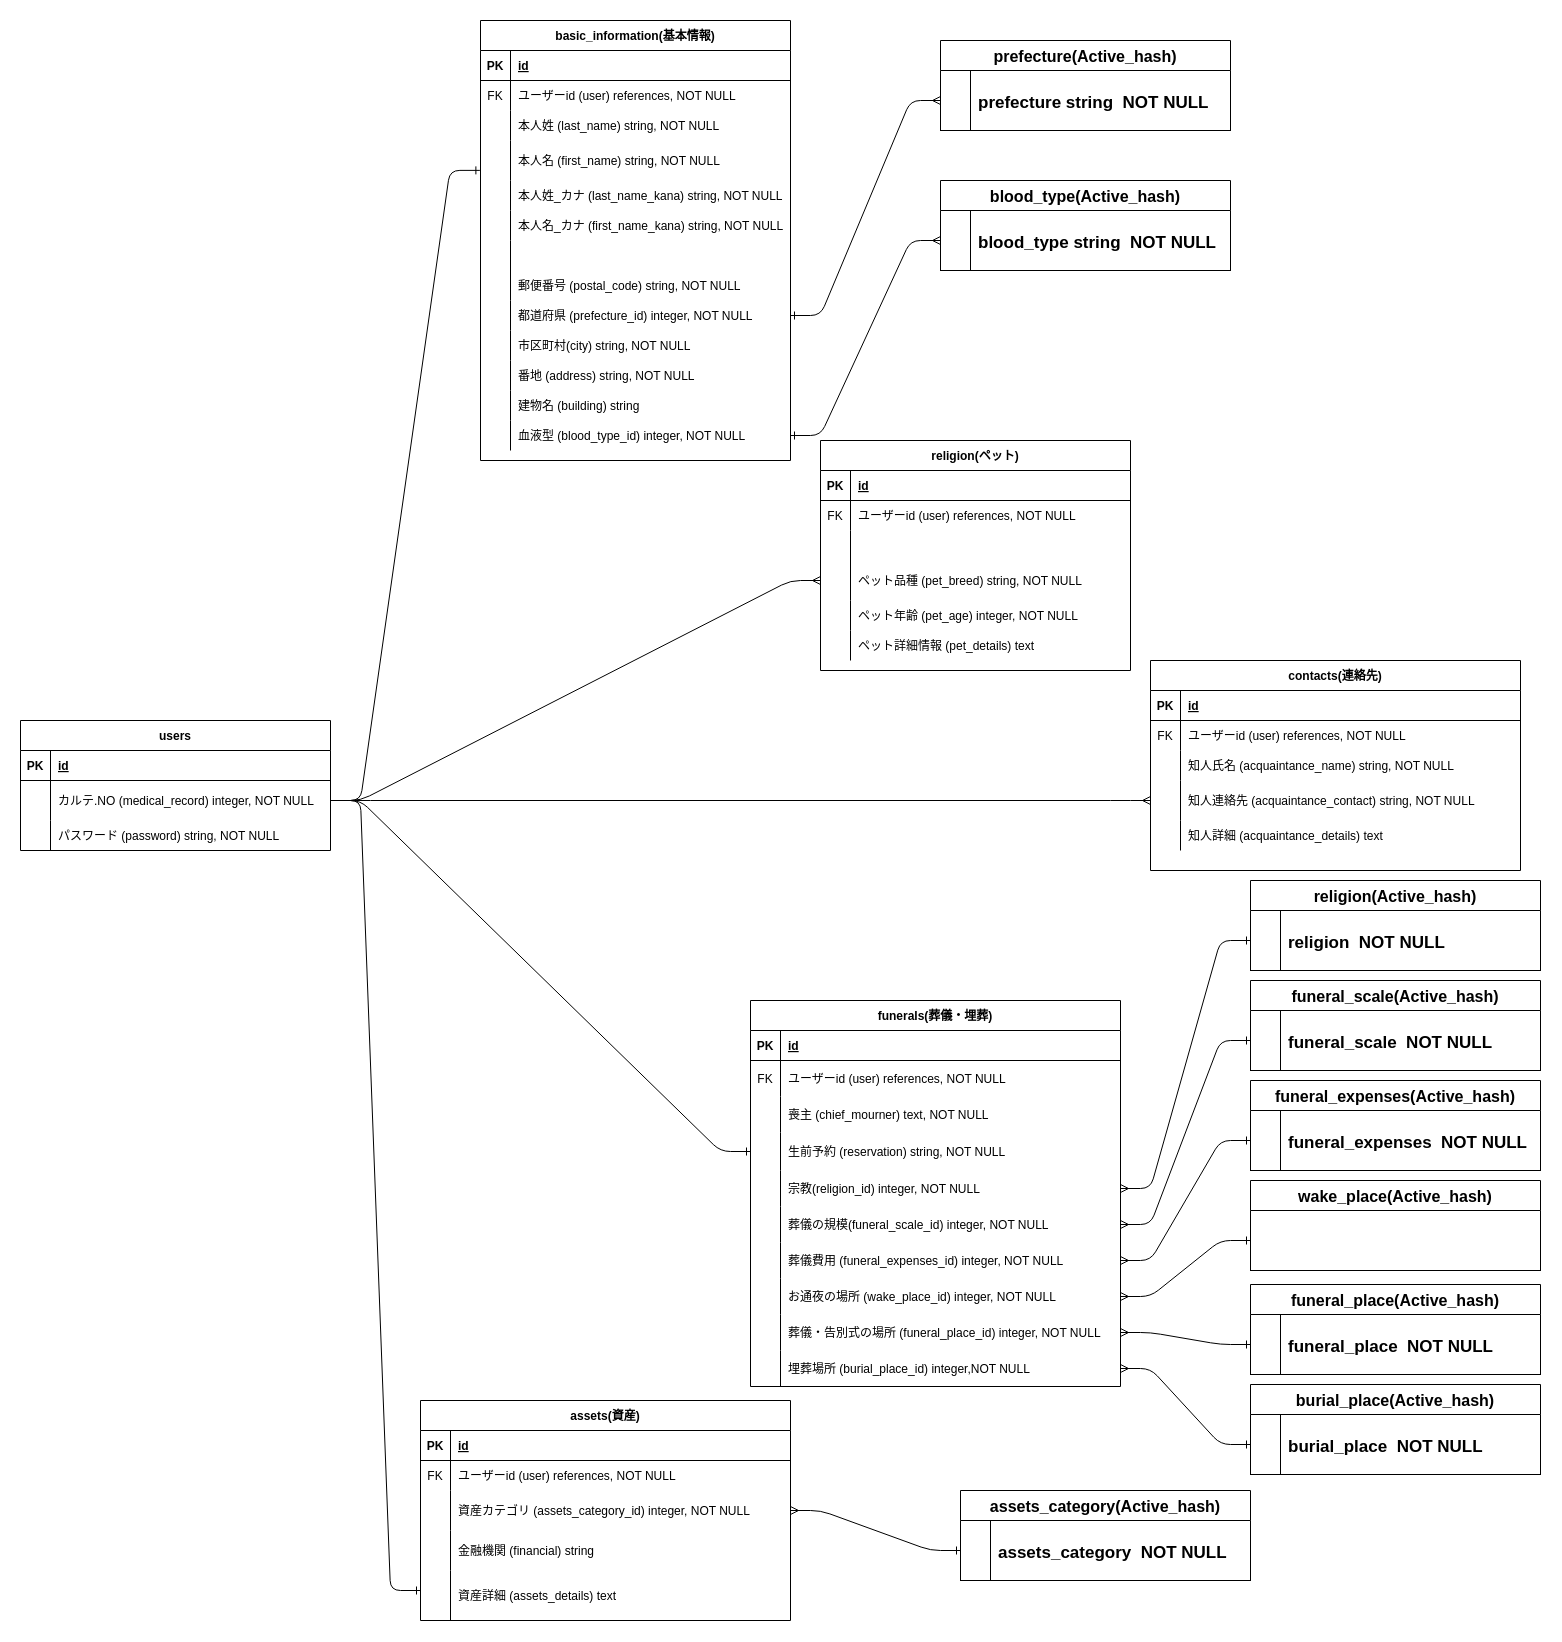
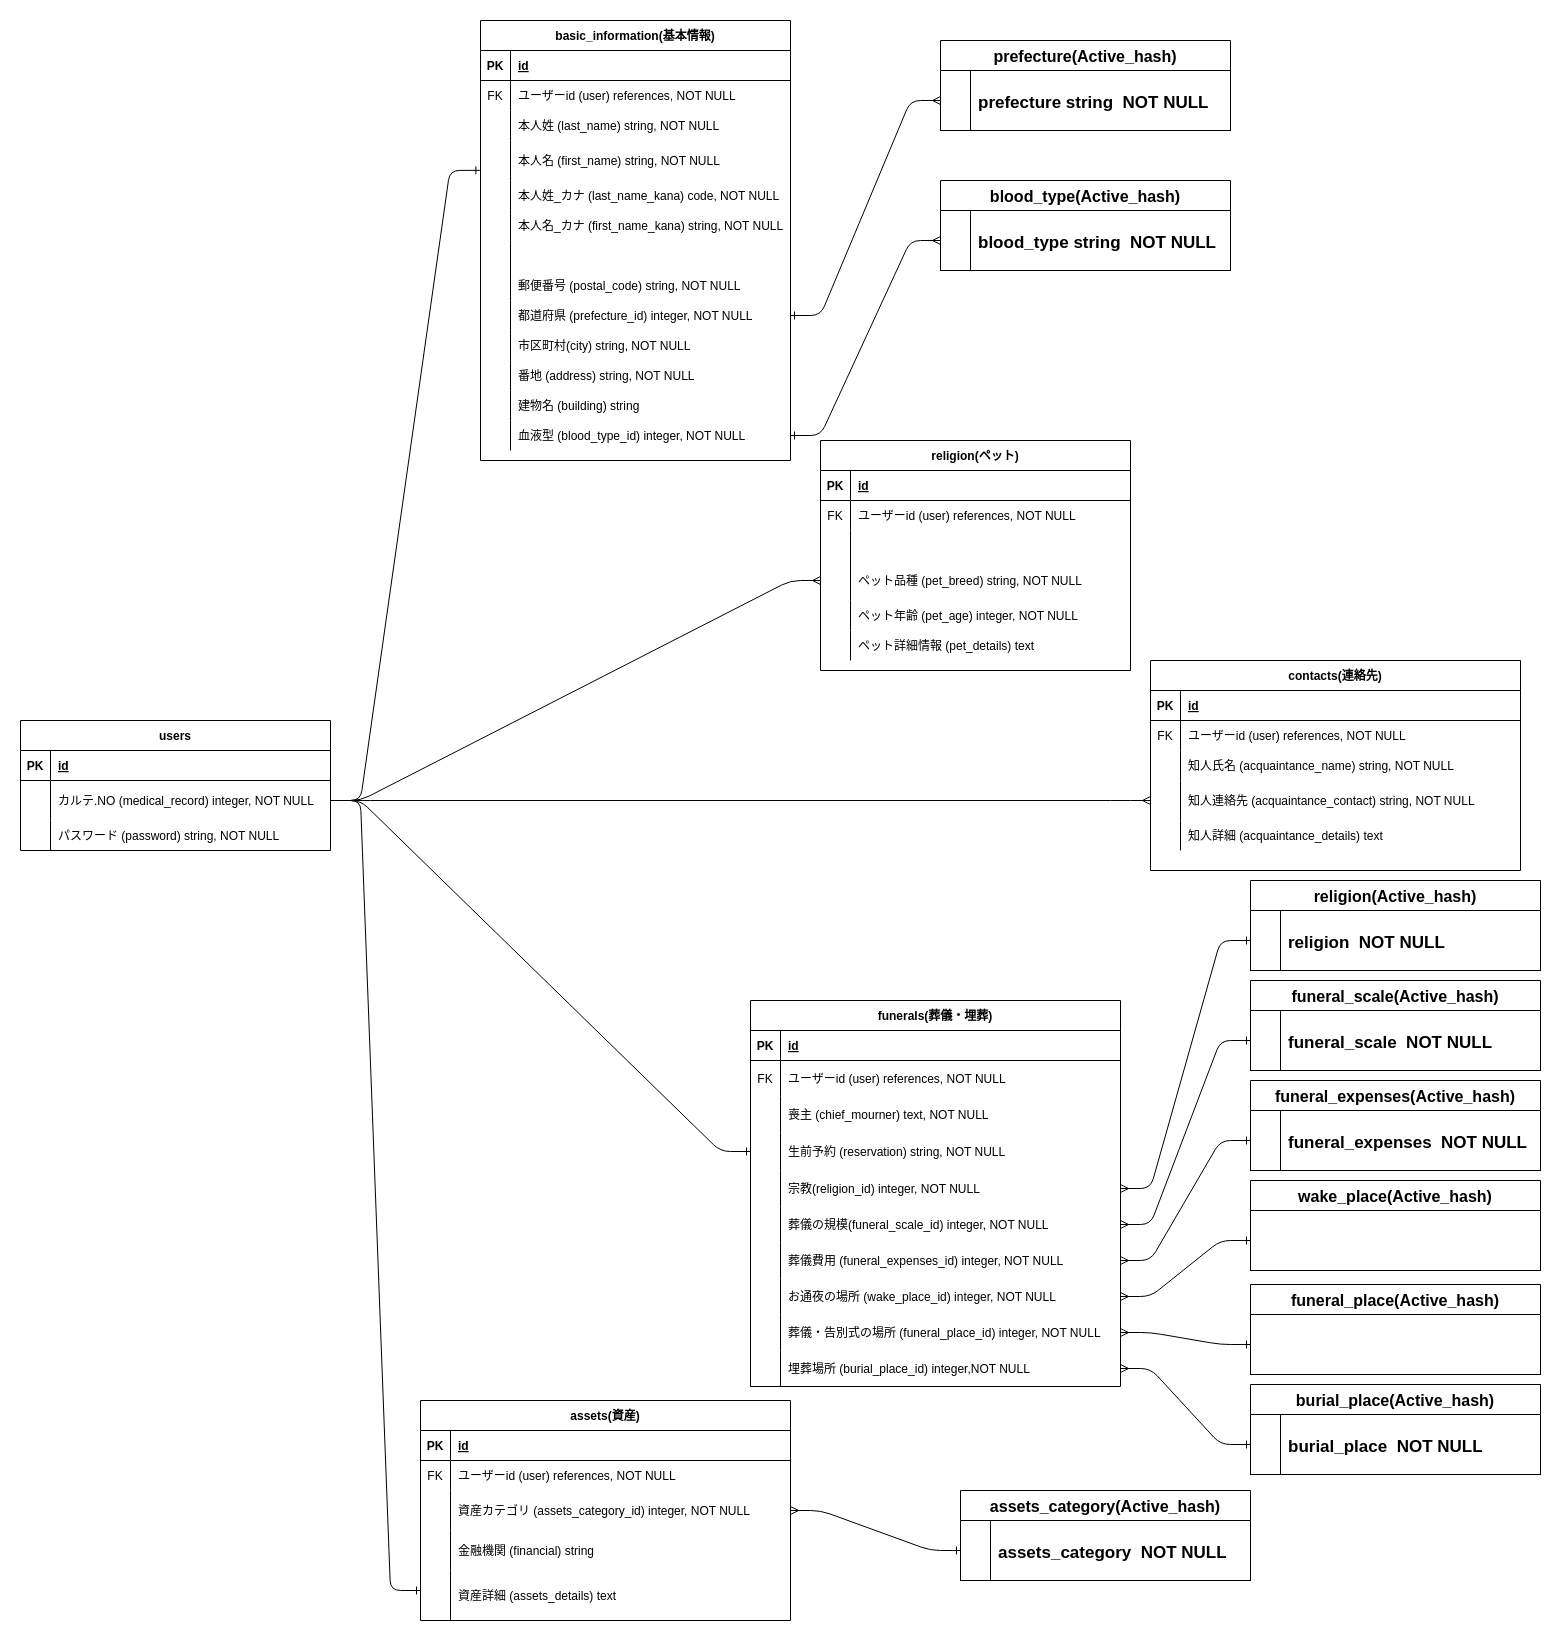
- <mxCell id="22" value="本人姓_カナ (last_name_kana) string, NOT NULL" style="shape=partialRectangle;connectable=0;fillColor=none;top=0;left=0;bottom=0;right=0;align=left;spacingLeft=6;overflow=hidden;" parent="20" vertex="1"><mxGeometry x="30" width="280" height="30" as="geometry" /></mxCell>
+ <mxCell id="22" value="本人姓_カナ (last_name_kana) code, NOT NULL" style="shape=partialRectangle;connectable=0;fillColor=none;top=0;left=0;bottom=0;right=0;align=left;spacingLeft=6;overflow=hidden;" parent="20" vertex="1"><mxGeometry x="30" width="280" height="30" as="geometry" /></mxCell>
- <mxCell id="117" value="funeral_place  NOT NULL" style="shape=partialRectangle;connectable=0;fillColor=none;top=0;left=0;bottom=0;right=0;align=left;spacingLeft=6;fontStyle=1;overflow=hidden;fontSize=17;" parent="115" vertex="1"><mxGeometry x="30" width="260" height="60" as="geometry" /></mxCell>
